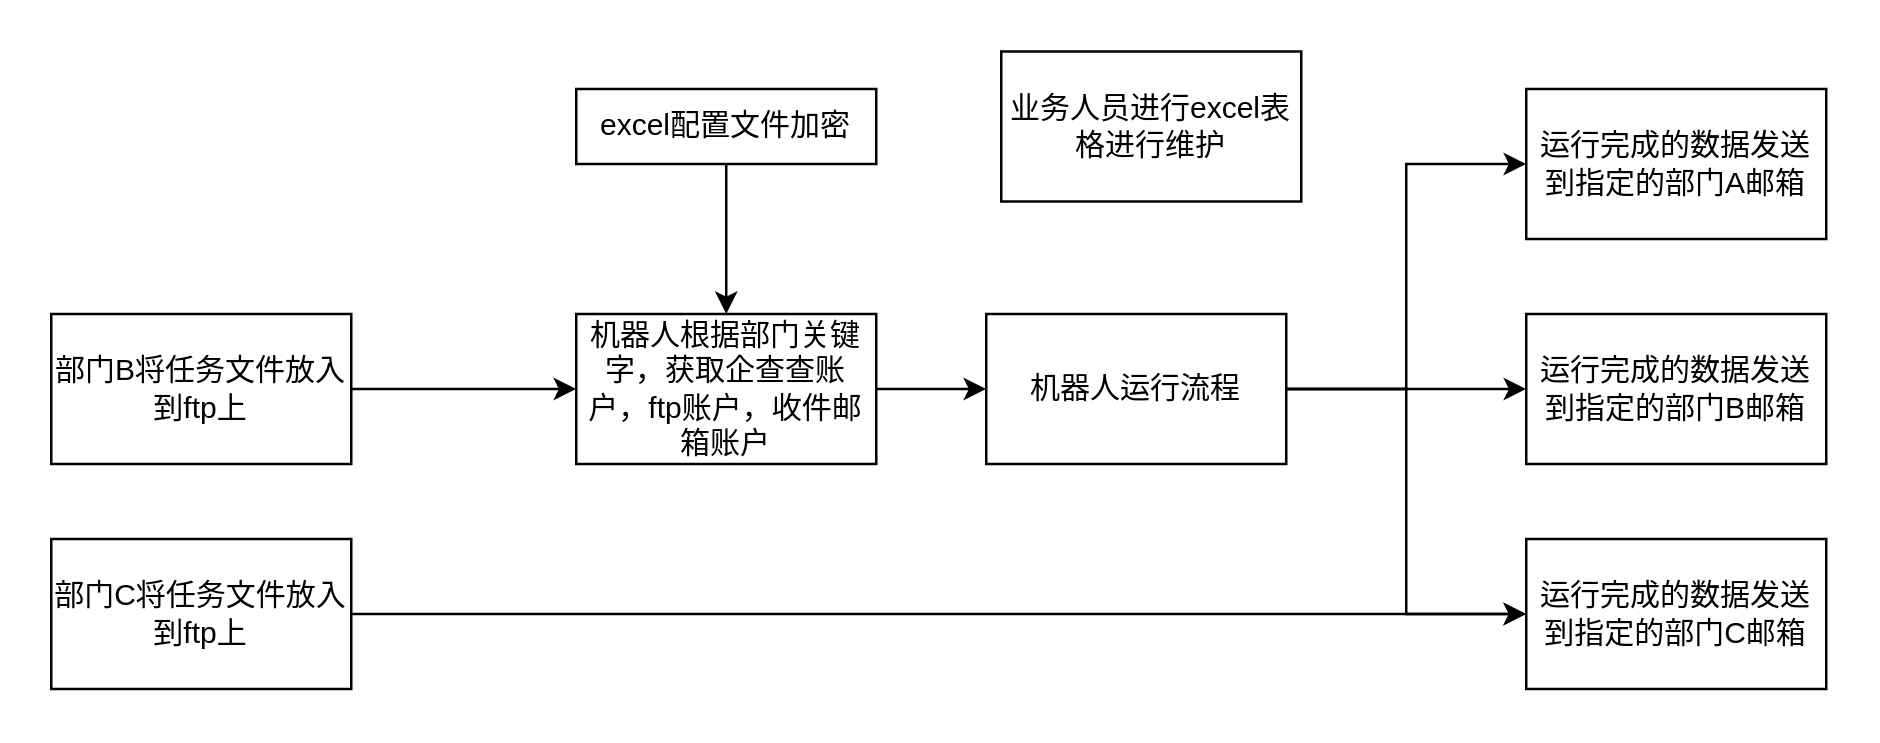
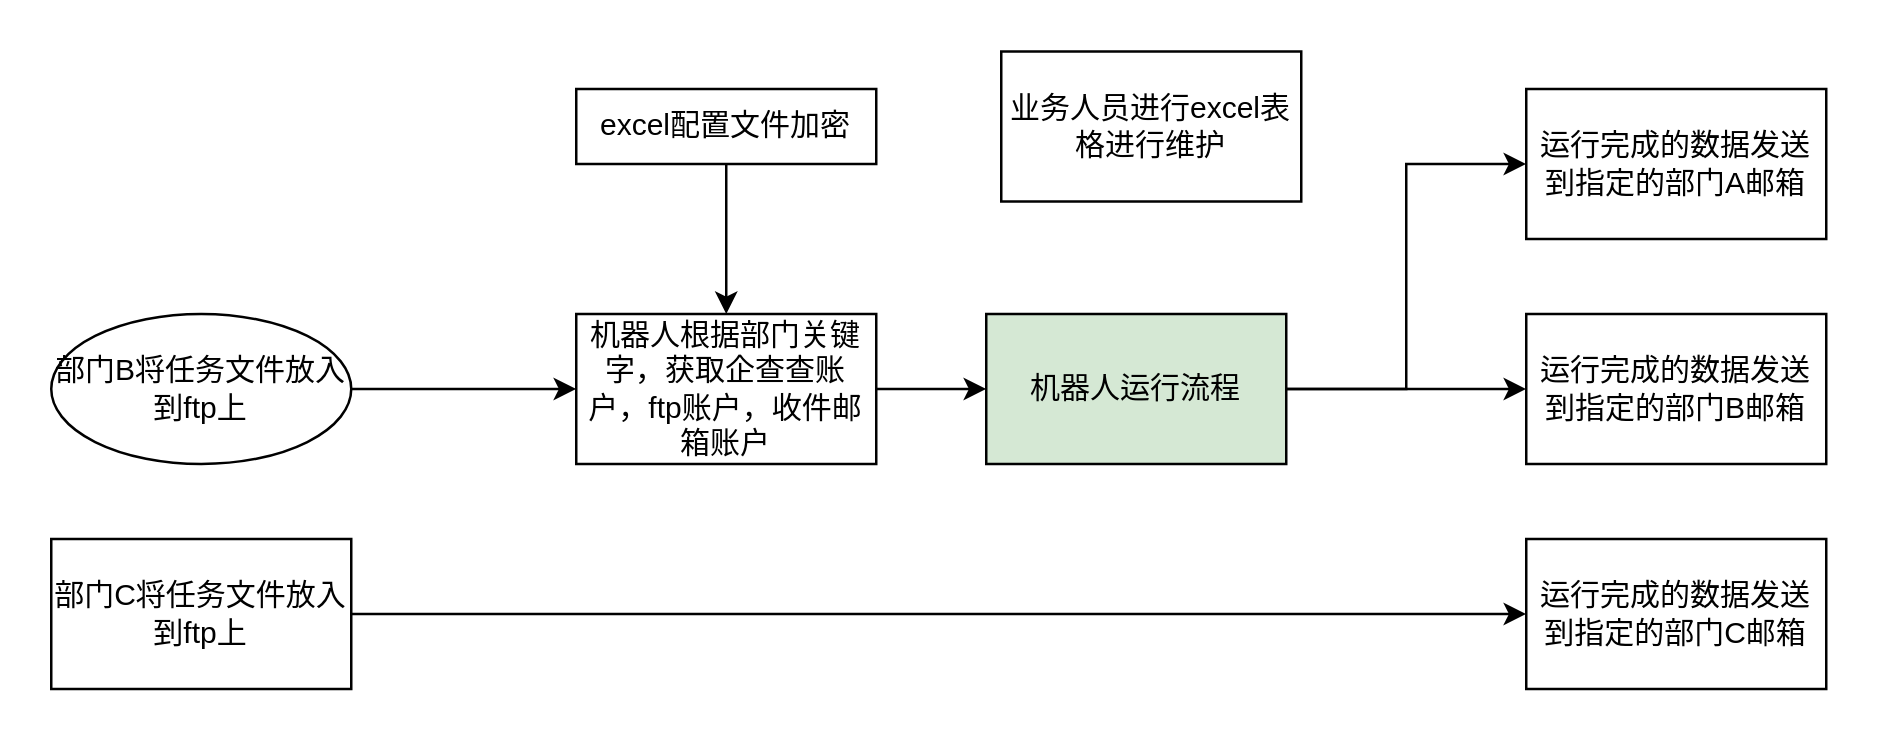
- <mxCell id="3" value="部门B将任务文件放入到ftp上" style="rounded=0;whiteSpace=wrap;html=1;" vertex="1" parent="1"><mxGeometry x="20" y="125" width="120" height="60" as="geometry" /></mxCell>
+ <mxCell id="3" value="部门B将任务文件放入到ftp上" style="ellipse;whiteSpace=wrap;html=1;" vertex="1" parent="1"><mxGeometry x="20" y="125" width="120" height="60" as="geometry" /></mxCell>
- <mxCell id="13" value="机器人运行流程" style="rounded=0;whiteSpace=wrap;html=1;" vertex="1" parent="1"><mxGeometry x="394" y="125" width="120" height="60" as="geometry" /></mxCell>
+ <mxCell id="13" value="机器人运行流程" style="rounded=0;whiteSpace=wrap;html=1;fillColor=#d5e8d4;" vertex="1" parent="1"><mxGeometry x="394" y="125" width="120" height="60" as="geometry" /></mxCell>
- <mxCell id="12" style="edgeStyle=orthogonalEdgeStyle;rounded=0;orthogonalLoop=1;jettySize=auto;html=1;exitX=1;exitY=0.5;exitDx=0;exitDy=0;entryX=0;entryY=0.5;entryDx=0;entryDy=0;" edge="1" parent="1" source="13" target="16"><mxGeometry relative="1" as="geometry" /></mxCell>
